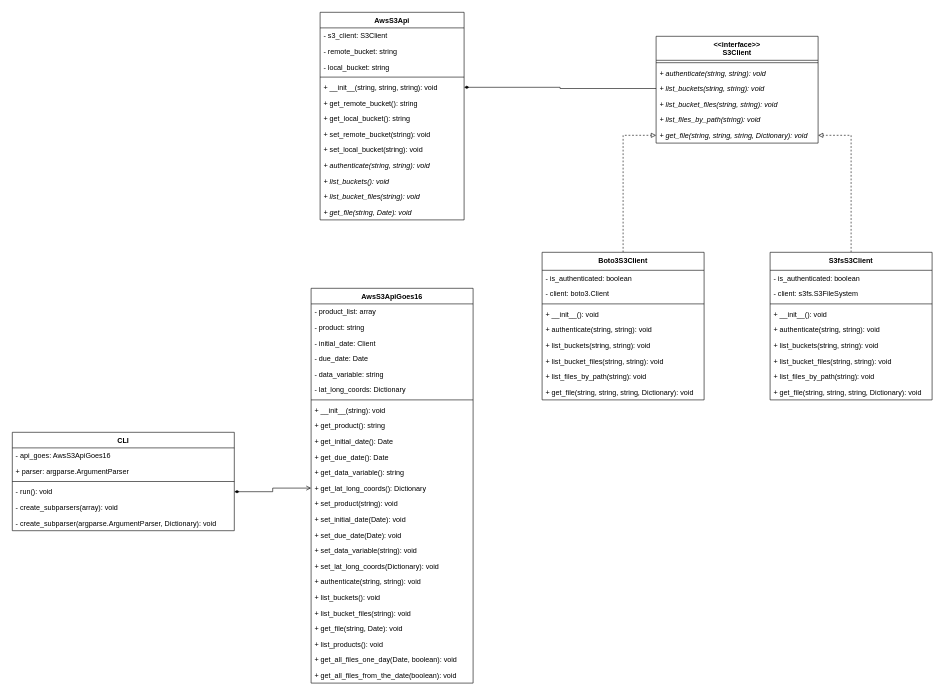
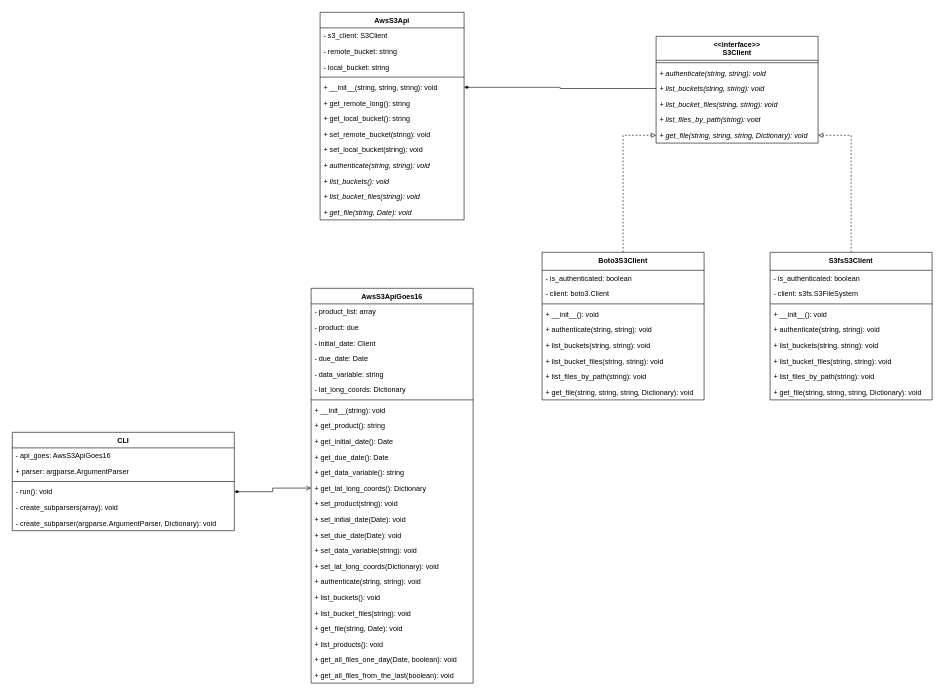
- <mxCell id="8" value="+ get_remote_bucket(): string" style="text;strokeColor=none;fillColor=none;align=left;verticalAlign=top;spacingLeft=4;spacingRight=4;overflow=hidden;rotatable=0;points=[[0,0.5],[1,0.5]];portConstraint=eastwest;" vertex="1" parent="2"><mxGeometry y="138" width="240" height="26" as="geometry" /></mxCell>
+ <mxCell id="8" value="+ get_remote_long(): string" style="text;strokeColor=none;fillColor=none;align=left;verticalAlign=top;spacingLeft=4;spacingRight=4;overflow=hidden;rotatable=0;points=[[0,0.5],[1,0.5]];portConstraint=eastwest;" vertex="1" parent="2"><mxGeometry y="138" width="240" height="26" as="geometry" /></mxCell>
- <mxCell id="18" value="- product: string" style="text;strokeColor=none;fillColor=none;align=left;verticalAlign=top;spacingLeft=4;spacingRight=4;overflow=hidden;rotatable=0;points=[[0,0.5],[1,0.5]];portConstraint=eastwest;" vertex="1" parent="16"><mxGeometry y="52" width="270" height="26" as="geometry" /></mxCell>
+ <mxCell id="18" value="- product: due" style="text;strokeColor=none;fillColor=none;align=left;verticalAlign=top;spacingLeft=4;spacingRight=4;overflow=hidden;rotatable=0;points=[[0,0.5],[1,0.5]];portConstraint=eastwest;" vertex="1" parent="16"><mxGeometry y="52" width="270" height="26" as="geometry" /></mxCell>
- <mxCell id="41" value="+ get_all_files_from_the_date(boolean): void" style="text;strokeColor=none;fillColor=none;align=left;verticalAlign=top;spacingLeft=4;spacingRight=4;overflow=hidden;rotatable=0;points=[[0,0.5],[1,0.5]];portConstraint=eastwest;" vertex="1" parent="16"><mxGeometry y="632" width="270" height="26" as="geometry" /></mxCell>
+ <mxCell id="41" value="+ get_all_files_from_the_last(boolean): void" style="text;strokeColor=none;fillColor=none;align=left;verticalAlign=top;spacingLeft=4;spacingRight=4;overflow=hidden;rotatable=0;points=[[0,0.5],[1,0.5]];portConstraint=eastwest;" vertex="1" parent="16"><mxGeometry y="632" width="270" height="26" as="geometry" /></mxCell>
